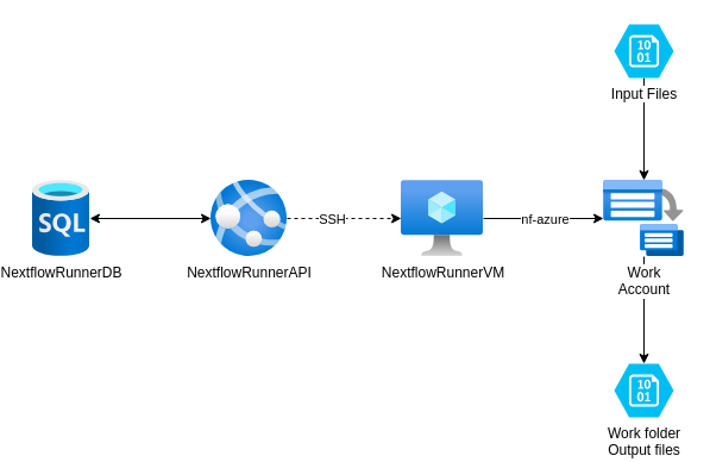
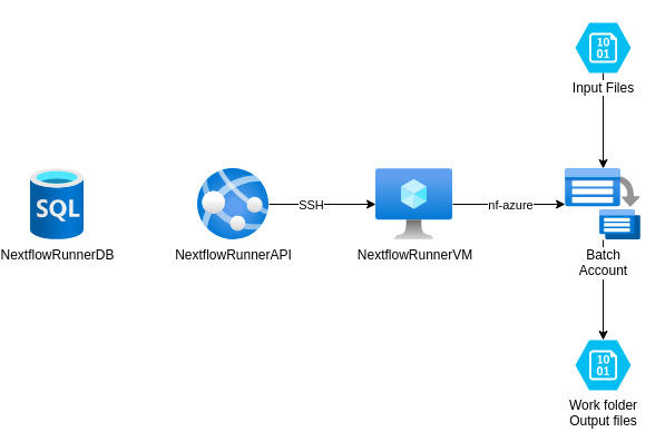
- <mxCell id="3" value="" style="edgeStyle=orthogonalEdgeStyle;rounded=0;orthogonalLoop=1;jettySize=auto;html=1;startArrow=classic;startFill=1;" edge="1" parent="1" source="6" target="7"><mxGeometry relative="1" as="geometry" /></mxCell>
- <mxCell id="4" value="" style="edgeStyle=orthogonalEdgeStyle;rounded=0;orthogonalLoop=1;jettySize=auto;html=1;startArrow=none;startFill=0;dashed=1;" edge="1" parent="1" source="6" target="10"><mxGeometry relative="1" as="geometry" /></mxCell>
+ <mxCell id="4" value="" style="edgeStyle=orthogonalEdgeStyle;rounded=0;orthogonalLoop=1;jettySize=auto;html=1;startArrow=none;startFill=0;" edge="1" parent="1" source="6" target="10"><mxGeometry relative="1" as="geometry" /></mxCell>
- <mxCell id="12" value="Work&lt;br&gt;Account" style="aspect=fixed;html=1;points=[];align=center;image;fontSize=12;image=img/lib/azure2/compute/Batch_Accounts.svg;" vertex="1" parent="1"><mxGeometry x="500" y="151" width="68" height="64" as="geometry" /></mxCell>
+ <mxCell id="12" value="Batch&lt;br&gt;Account" style="aspect=fixed;html=1;points=[];align=center;image;fontSize=12;image=img/lib/azure2/compute/Batch_Accounts.svg;" vertex="1" parent="1"><mxGeometry x="500" y="151" width="68" height="64" as="geometry" /></mxCell>
